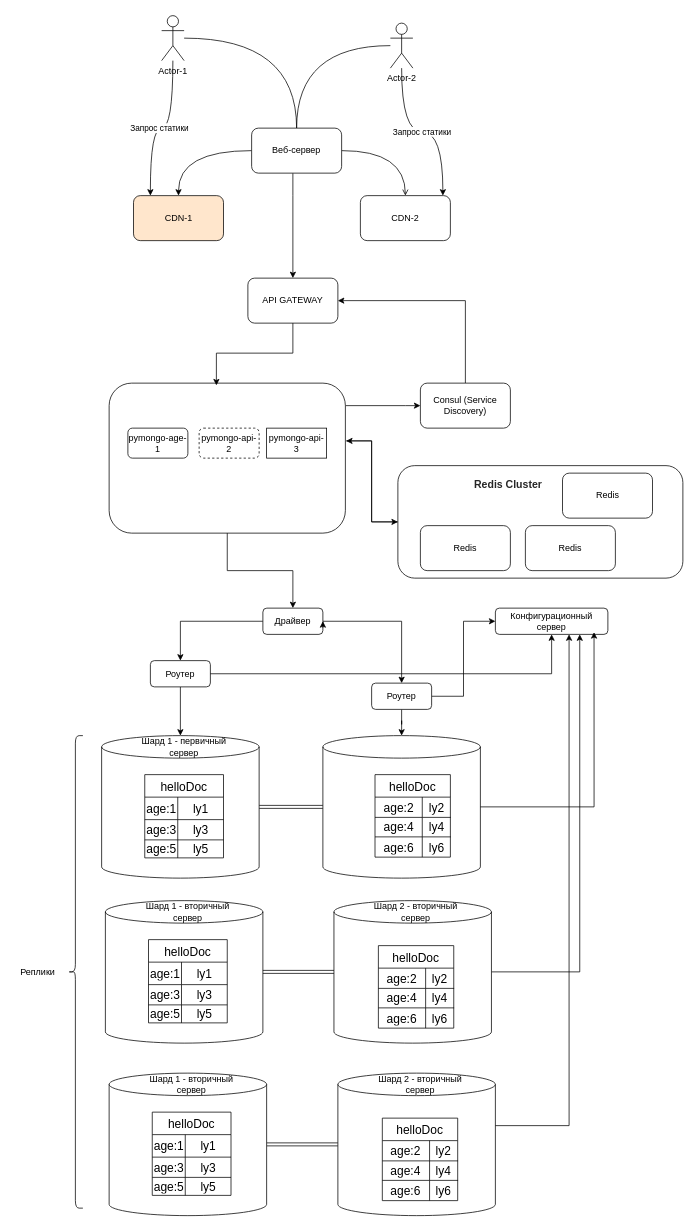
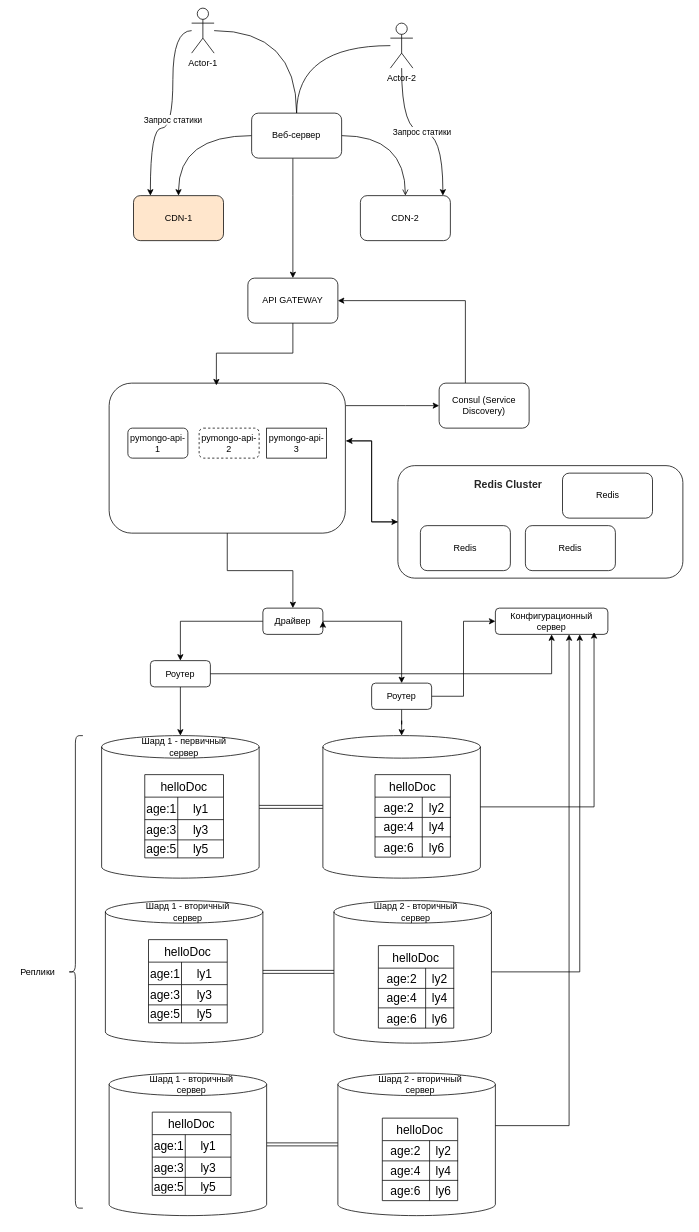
- <mxCell id="114" value="Actor-1" style="shape=umlActor;verticalLabelPosition=bottom;verticalAlign=top;html=1;outlineConnect=0;" vertex="1" parent="1"><mxGeometry x="215" y="20" width="30" height="60" as="geometry" /></mxCell>
+ <mxCell id="114" value="Actor-1" style="shape=umlActor;verticalLabelPosition=bottom;verticalAlign=top;html=1;outlineConnect=0;" vertex="1" parent="1"><mxGeometry x="255" y="10" width="30" height="60" as="geometry" /></mxCell>
- <mxCell id="122" value="Веб-сервер" style="rounded=1;whiteSpace=wrap;html=1;" vertex="1" parent="1"><mxGeometry x="335" y="170" width="120" height="60" as="geometry" /></mxCell>
+ <mxCell id="122" value="Веб-сервер" style="rounded=1;whiteSpace=wrap;html=1;" vertex="1" parent="1"><mxGeometry x="335" y="150" width="120" height="60" as="geometry" /></mxCell>
- <mxCell id="107" value="Consul (Service Discovery)" style="rounded=1;whiteSpace=wrap;html=1;" vertex="1" parent="1"><mxGeometry x="560" y="510" width="120" height="60" as="geometry" /></mxCell>
+ <mxCell id="107" value="Consul (Service Discovery)" style="rounded=1;whiteSpace=wrap;html=1;" vertex="1" parent="1"><mxGeometry x="585" y="510" width="120" height="60" as="geometry" /></mxCell>
- <mxCell id="104" value="pymongo-age-1" style="rounded=1;whiteSpace=wrap;html=1;" vertex="1" parent="1"><mxGeometry x="170" y="570" width="80" height="40" as="geometry" /></mxCell>
+ <mxCell id="104" value="pymongo-api-1" style="rounded=1;whiteSpace=wrap;html=1;" vertex="1" parent="1"><mxGeometry x="170" y="570" width="80" height="40" as="geometry" /></mxCell>
